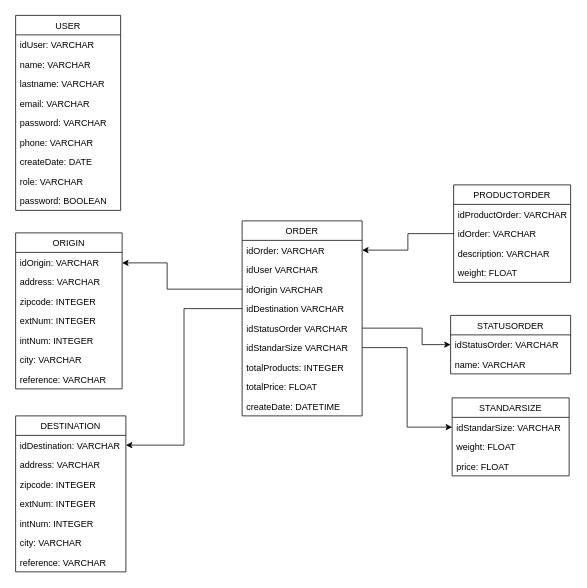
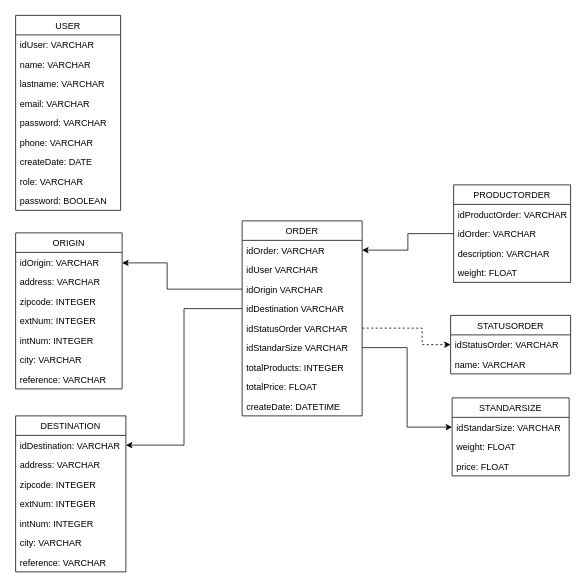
- <mxCell id="47" style="edgeStyle=orthogonalEdgeStyle;rounded=0;orthogonalLoop=1;jettySize=auto;html=1;entryX=0;entryY=0.5;entryDx=0;entryDy=0;" parent="1" source="40" target="13" edge="1"><mxGeometry relative="1" as="geometry"><Array as="points"><mxPoint x="562" y="437" /><mxPoint x="562" y="459" /></Array></mxGeometry></mxCell>
+ <mxCell id="47" style="edgeStyle=orthogonalEdgeStyle;rounded=0;orthogonalLoop=1;jettySize=auto;html=1;entryX=0;entryY=0.5;entryDx=0;entryDy=0;dashed=1;" parent="1" source="40" target="13" edge="1"><mxGeometry relative="1" as="geometry"><Array as="points"><mxPoint x="562" y="437" /><mxPoint x="562" y="459" /></Array></mxGeometry></mxCell>
